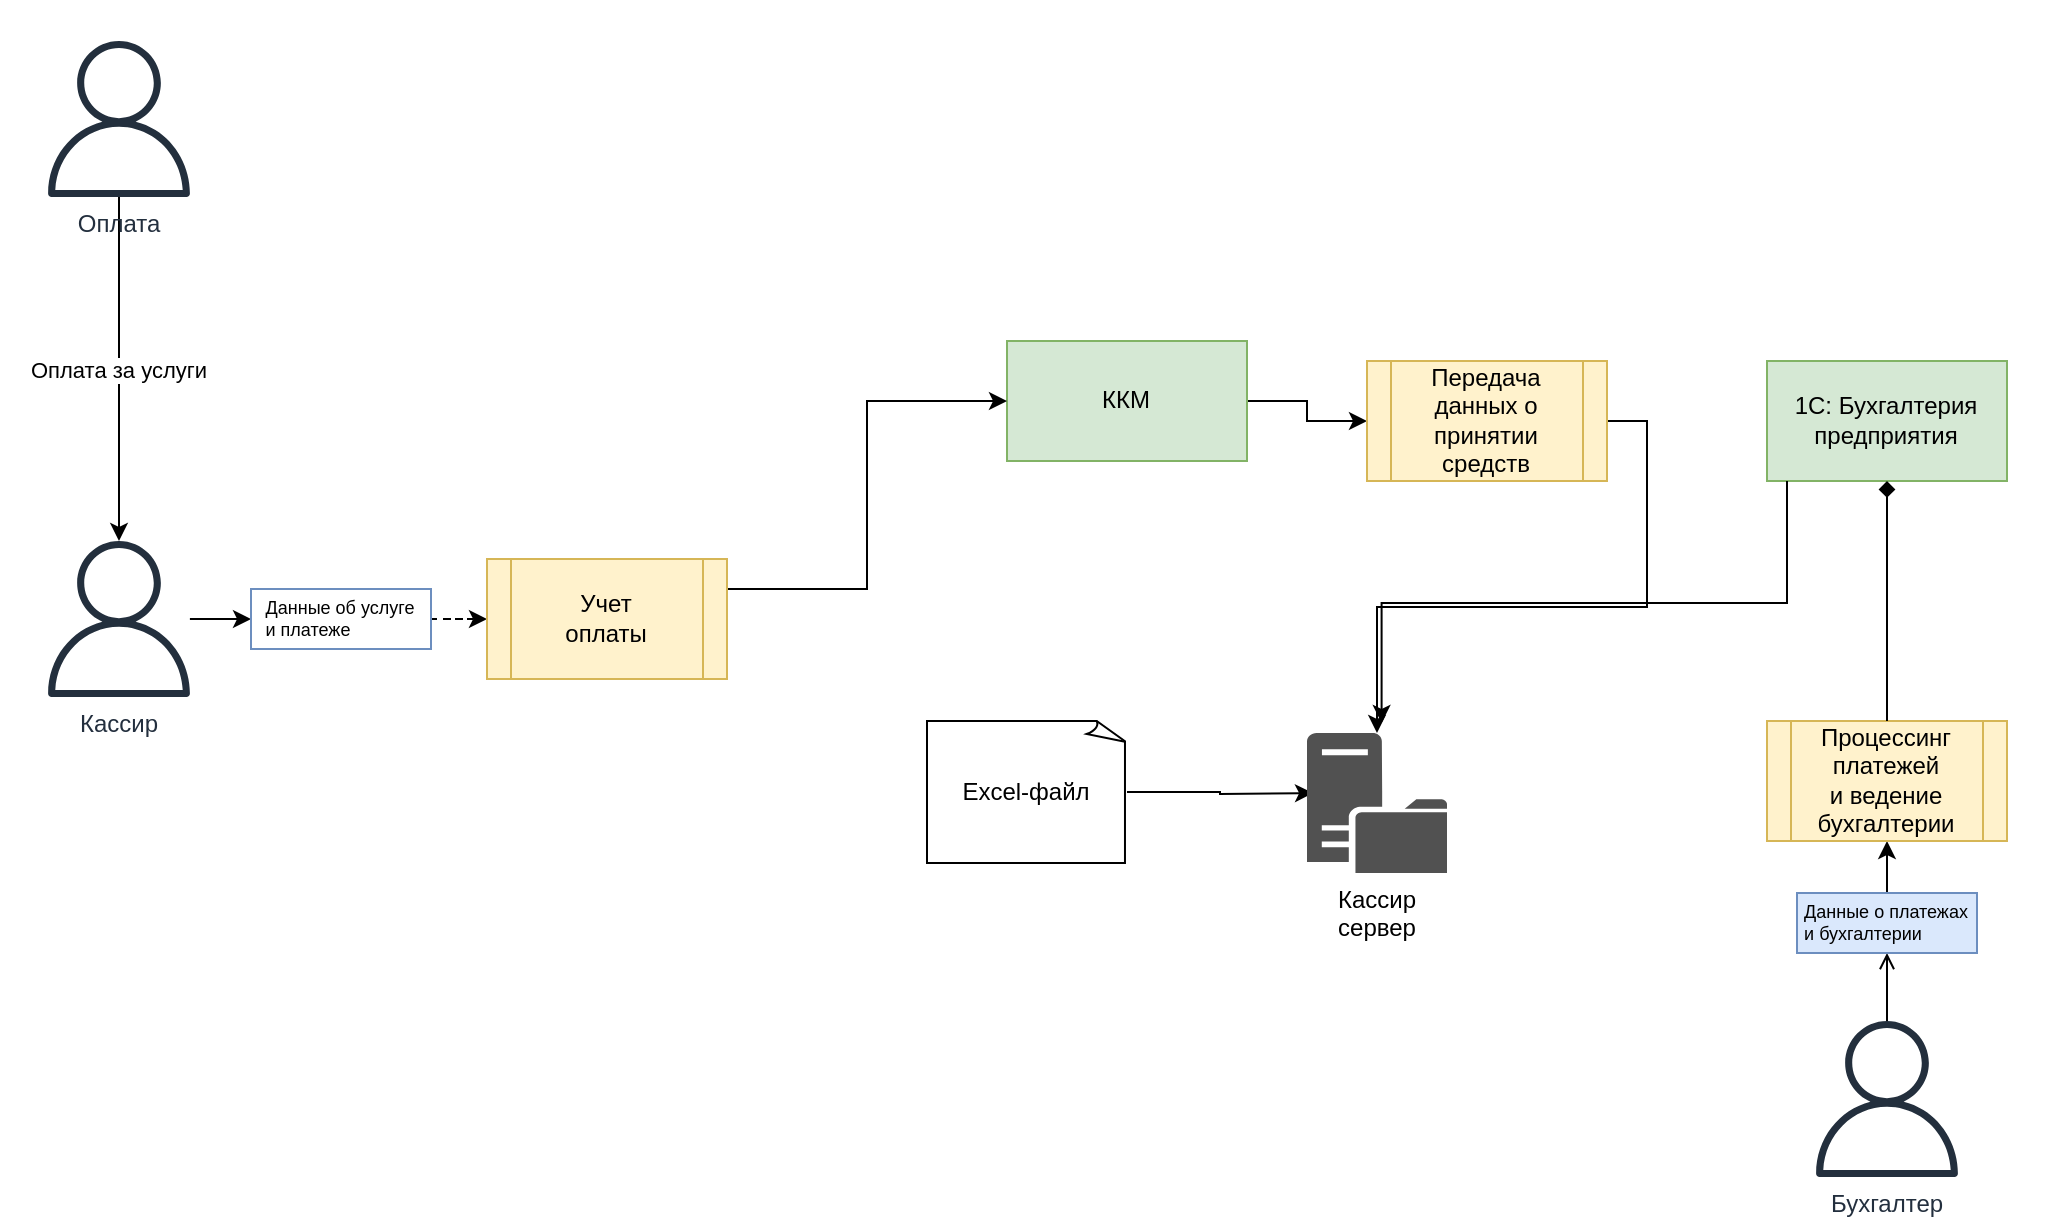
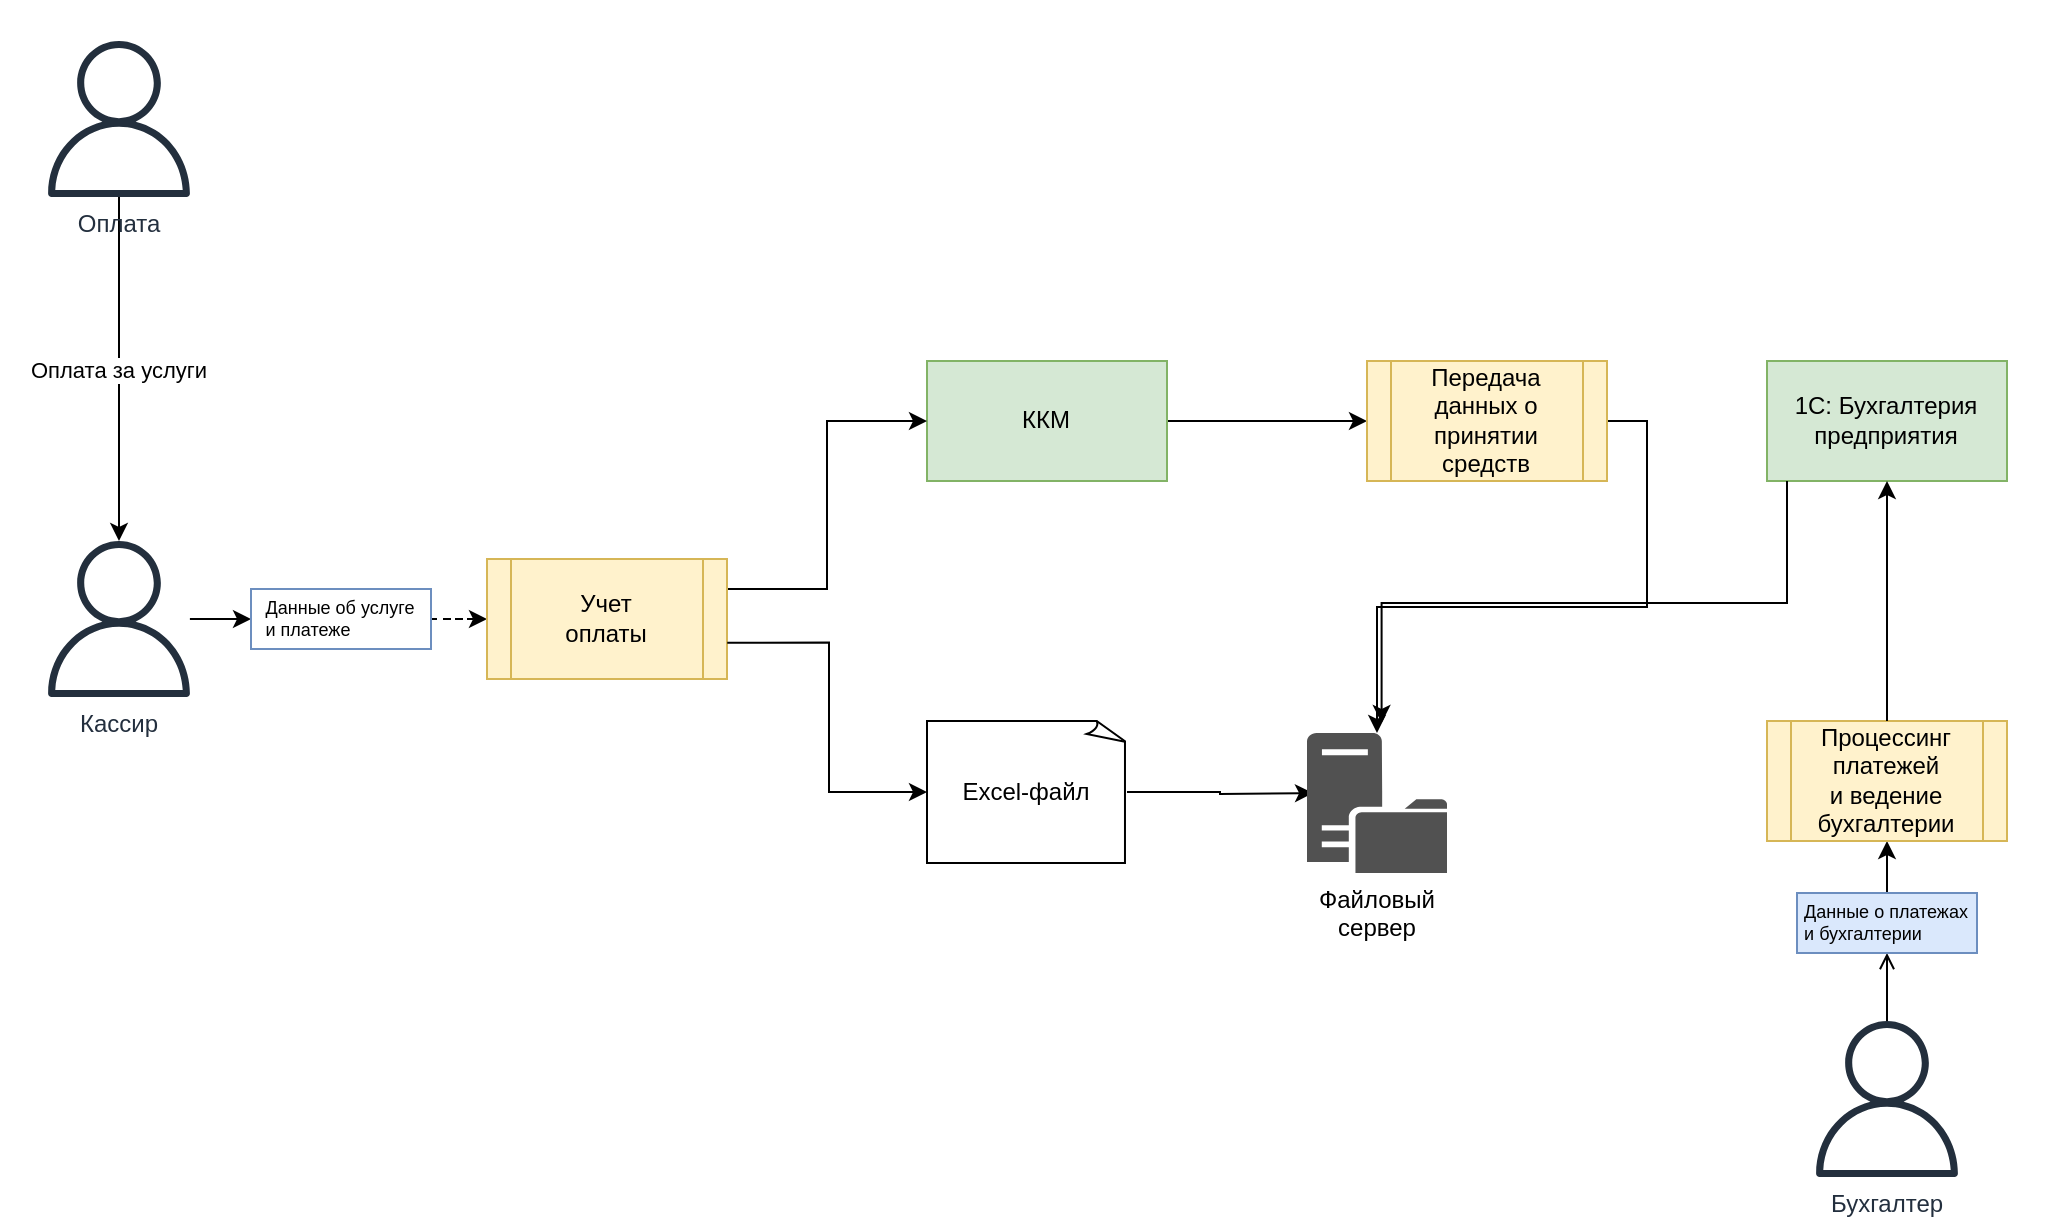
- <mxCell id="8" value="ККМ" style="rounded=0;whiteSpace=wrap;html=1;fillColor=#d5e8d4;strokeColor=#82b366;" parent="1" vertex="1"><mxGeometry x="503" y="170" width="120" height="60" as="geometry" /></mxCell>
+ <mxCell id="8" value="ККМ" style="rounded=0;whiteSpace=wrap;html=1;fillColor=#d5e8d4;strokeColor=#82b366;" parent="1" vertex="1"><mxGeometry x="463" y="180" width="120" height="60" as="geometry" /></mxCell>
- <mxCell id="23" value="" style="edgeStyle=orthogonalEdgeStyle;rounded=0;orthogonalLoop=1;jettySize=auto;html=1;exitX=0.5;exitY=0;exitDx=0;exitDy=0;entryX=0.5;entryY=1;entryDx=0;entryDy=0;endArrow=diamond;" parent="1" source="15" target="9" edge="1"><mxGeometry relative="1" as="geometry"><mxPoint x="943" y="360" as="sourcePoint" /><mxPoint x="942" y="324" as="targetPoint" /></mxGeometry></mxCell>
+ <mxCell id="23" value="" style="edgeStyle=orthogonalEdgeStyle;rounded=0;orthogonalLoop=1;jettySize=auto;html=1;exitX=0.5;exitY=0;exitDx=0;exitDy=0;entryX=0.5;entryY=1;entryDx=0;entryDy=0;" parent="1" source="15" target="9" edge="1"><mxGeometry relative="1" as="geometry"><mxPoint x="943" y="360" as="sourcePoint" /><mxPoint x="942" y="324" as="targetPoint" /></mxGeometry></mxCell>
+ <mxCell id="16" style="edgeStyle=orthogonalEdgeStyle;rounded=0;orthogonalLoop=1;jettySize=auto;html=1;exitX=1.001;exitY=0.697;exitDx=0;exitDy=0;entryX=0;entryY=0.5;entryDx=0;entryDy=0;entryPerimeter=0;exitPerimeter=0;" parent="1" source="13" target="14" edge="1"><mxGeometry relative="1" as="geometry"><mxPoint x="363" y="339" as="sourcePoint" /><Array as="points"><mxPoint x="414" y="321" /><mxPoint x="414" y="395" /></Array></mxGeometry></mxCell>
- <mxCell id="26" value="Кассир&lt;div&gt;сервер&lt;/div&gt;" style="sketch=0;pointerEvents=1;shadow=0;dashed=0;html=1;strokeColor=none;labelPosition=center;verticalLabelPosition=bottom;verticalAlign=top;align=center;fillColor=#515151;shape=mxgraph.mscae.system_center.distribution_point" parent="1" vertex="1"><mxGeometry x="653" y="366" width="70" height="70" as="geometry" /></mxCell>
+ <mxCell id="26" value="Файловый&lt;div&gt;сервер&lt;/div&gt;" style="sketch=0;pointerEvents=1;shadow=0;dashed=0;html=1;strokeColor=none;labelPosition=center;verticalLabelPosition=bottom;verticalAlign=top;align=center;fillColor=#515151;shape=mxgraph.mscae.system_center.distribution_point" parent="1" vertex="1"><mxGeometry x="653" y="366" width="70" height="70" as="geometry" /></mxCell>
